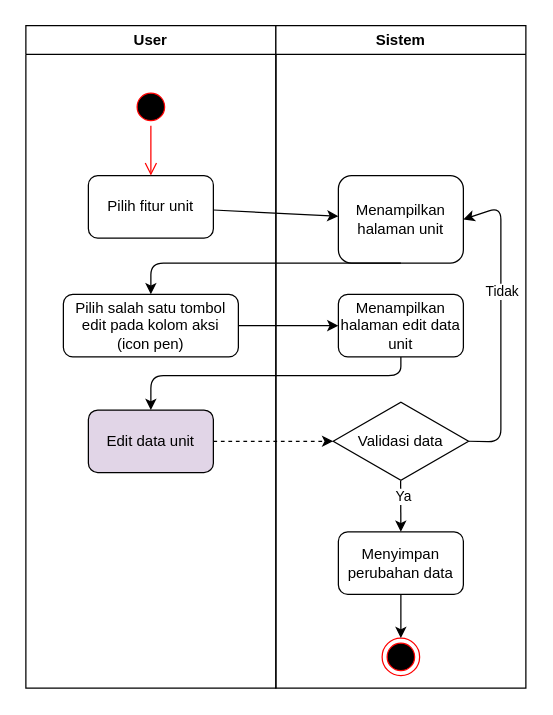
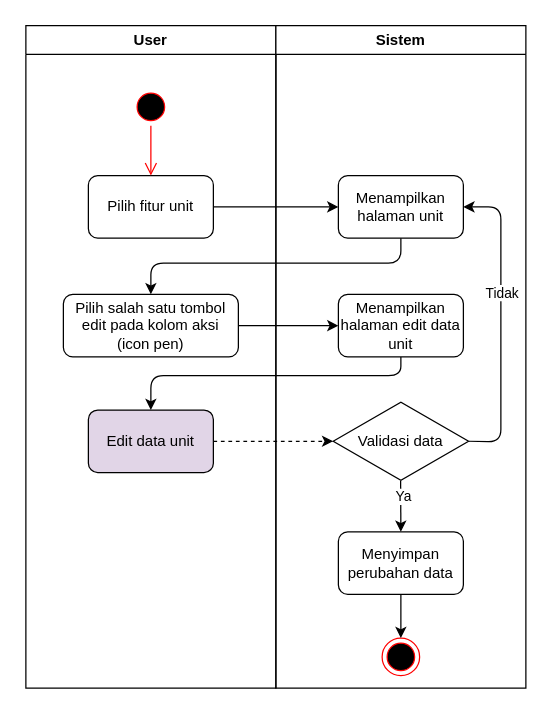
- <mxCell id="9" value="Menampilkan halaman unit" style="rounded=1;whiteSpace=wrap;html=1;" parent="8" vertex="1"><mxGeometry x="50" y="120" width="100" height="70" as="geometry" /></mxCell>
+ <mxCell id="9" value="Menampilkan halaman unit" style="rounded=1;whiteSpace=wrap;html=1;" parent="8" vertex="1"><mxGeometry x="50" y="120" width="100" height="50" as="geometry" /></mxCell>
